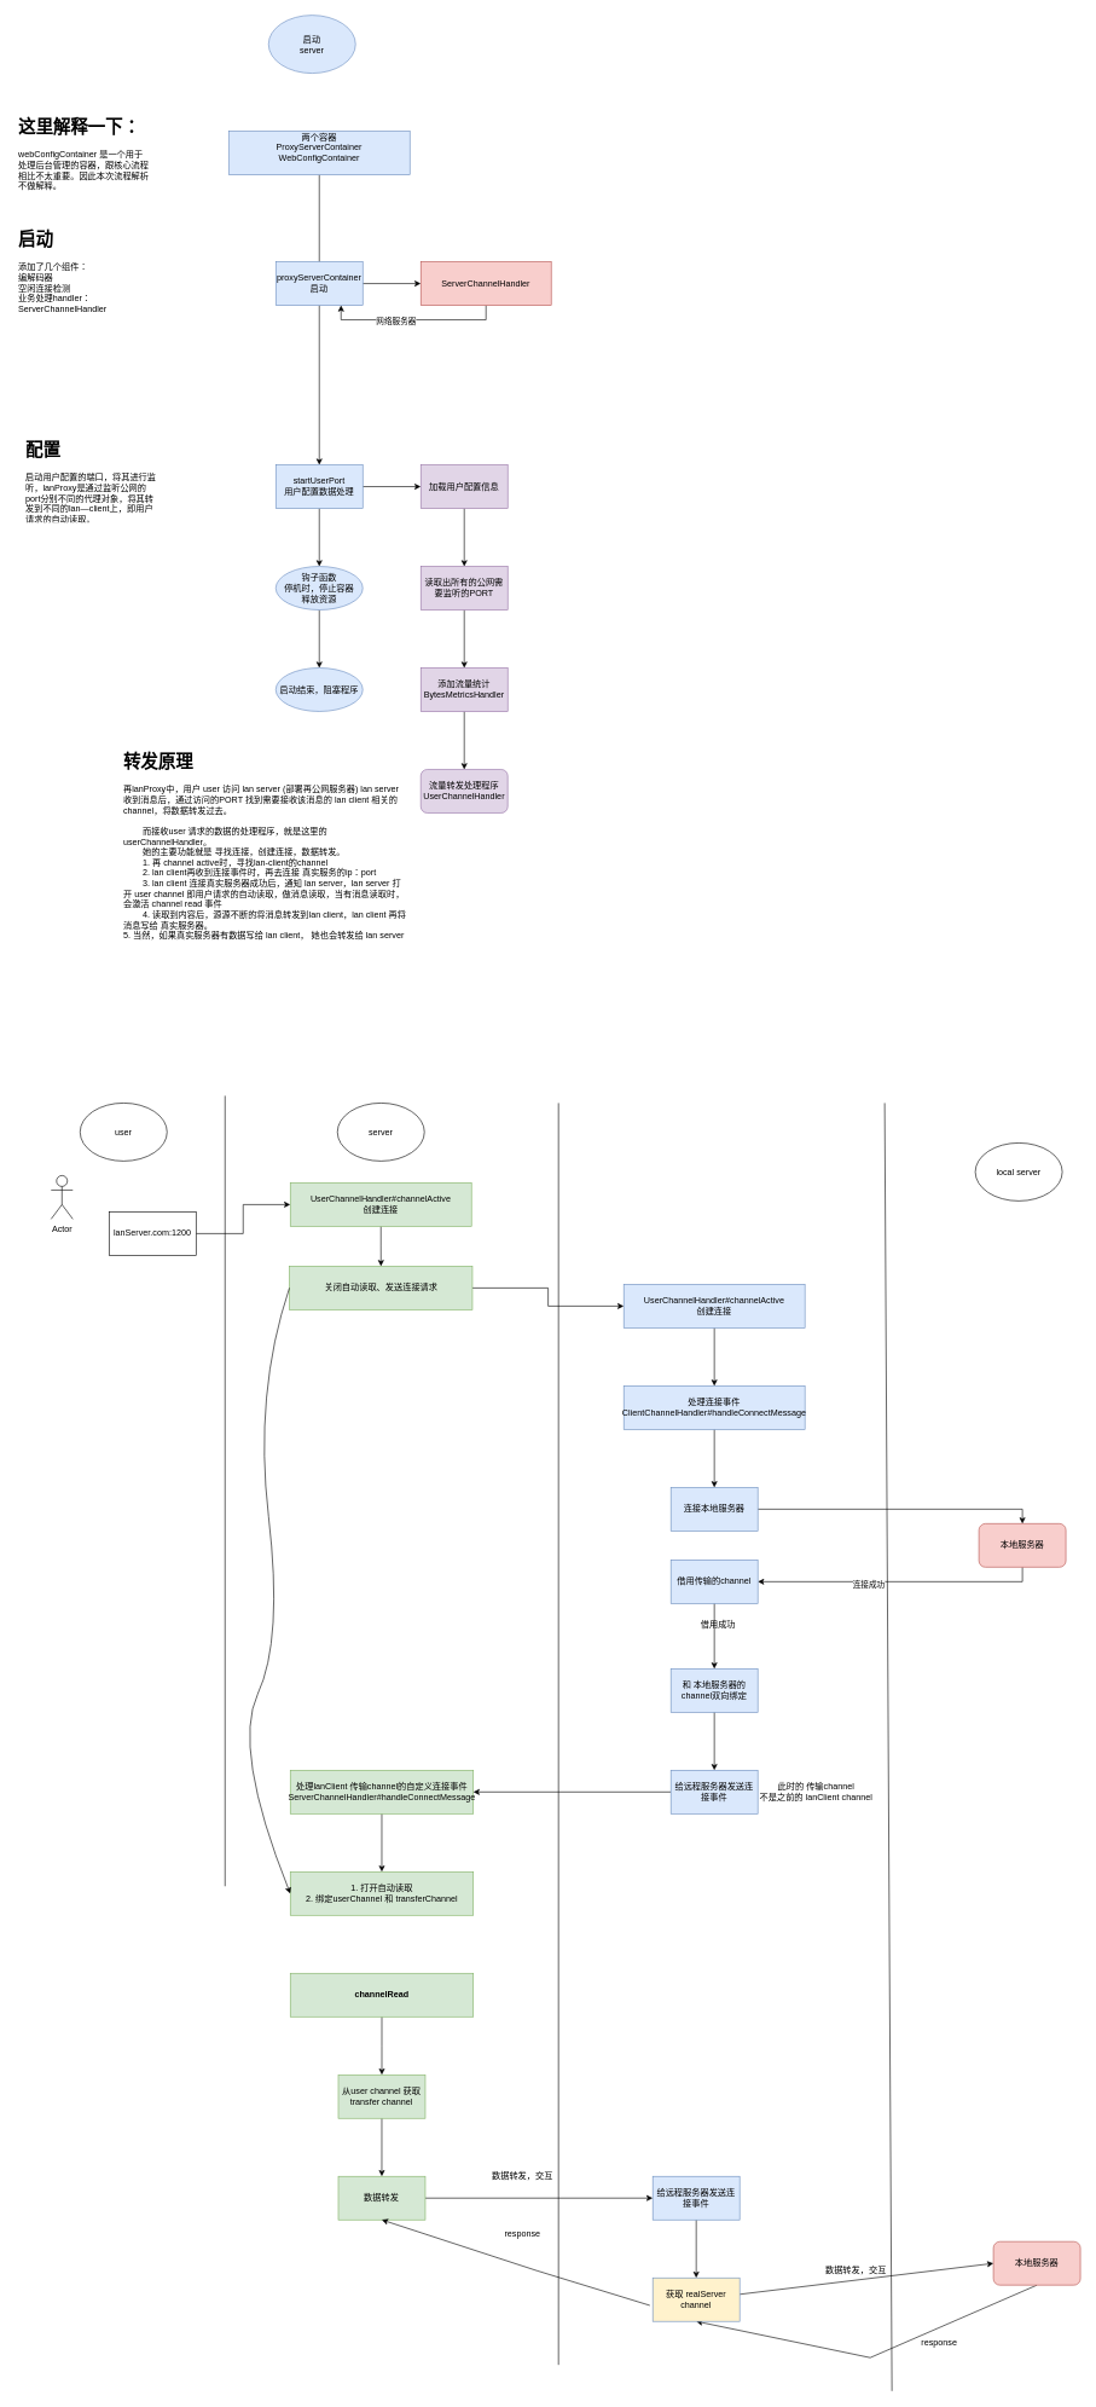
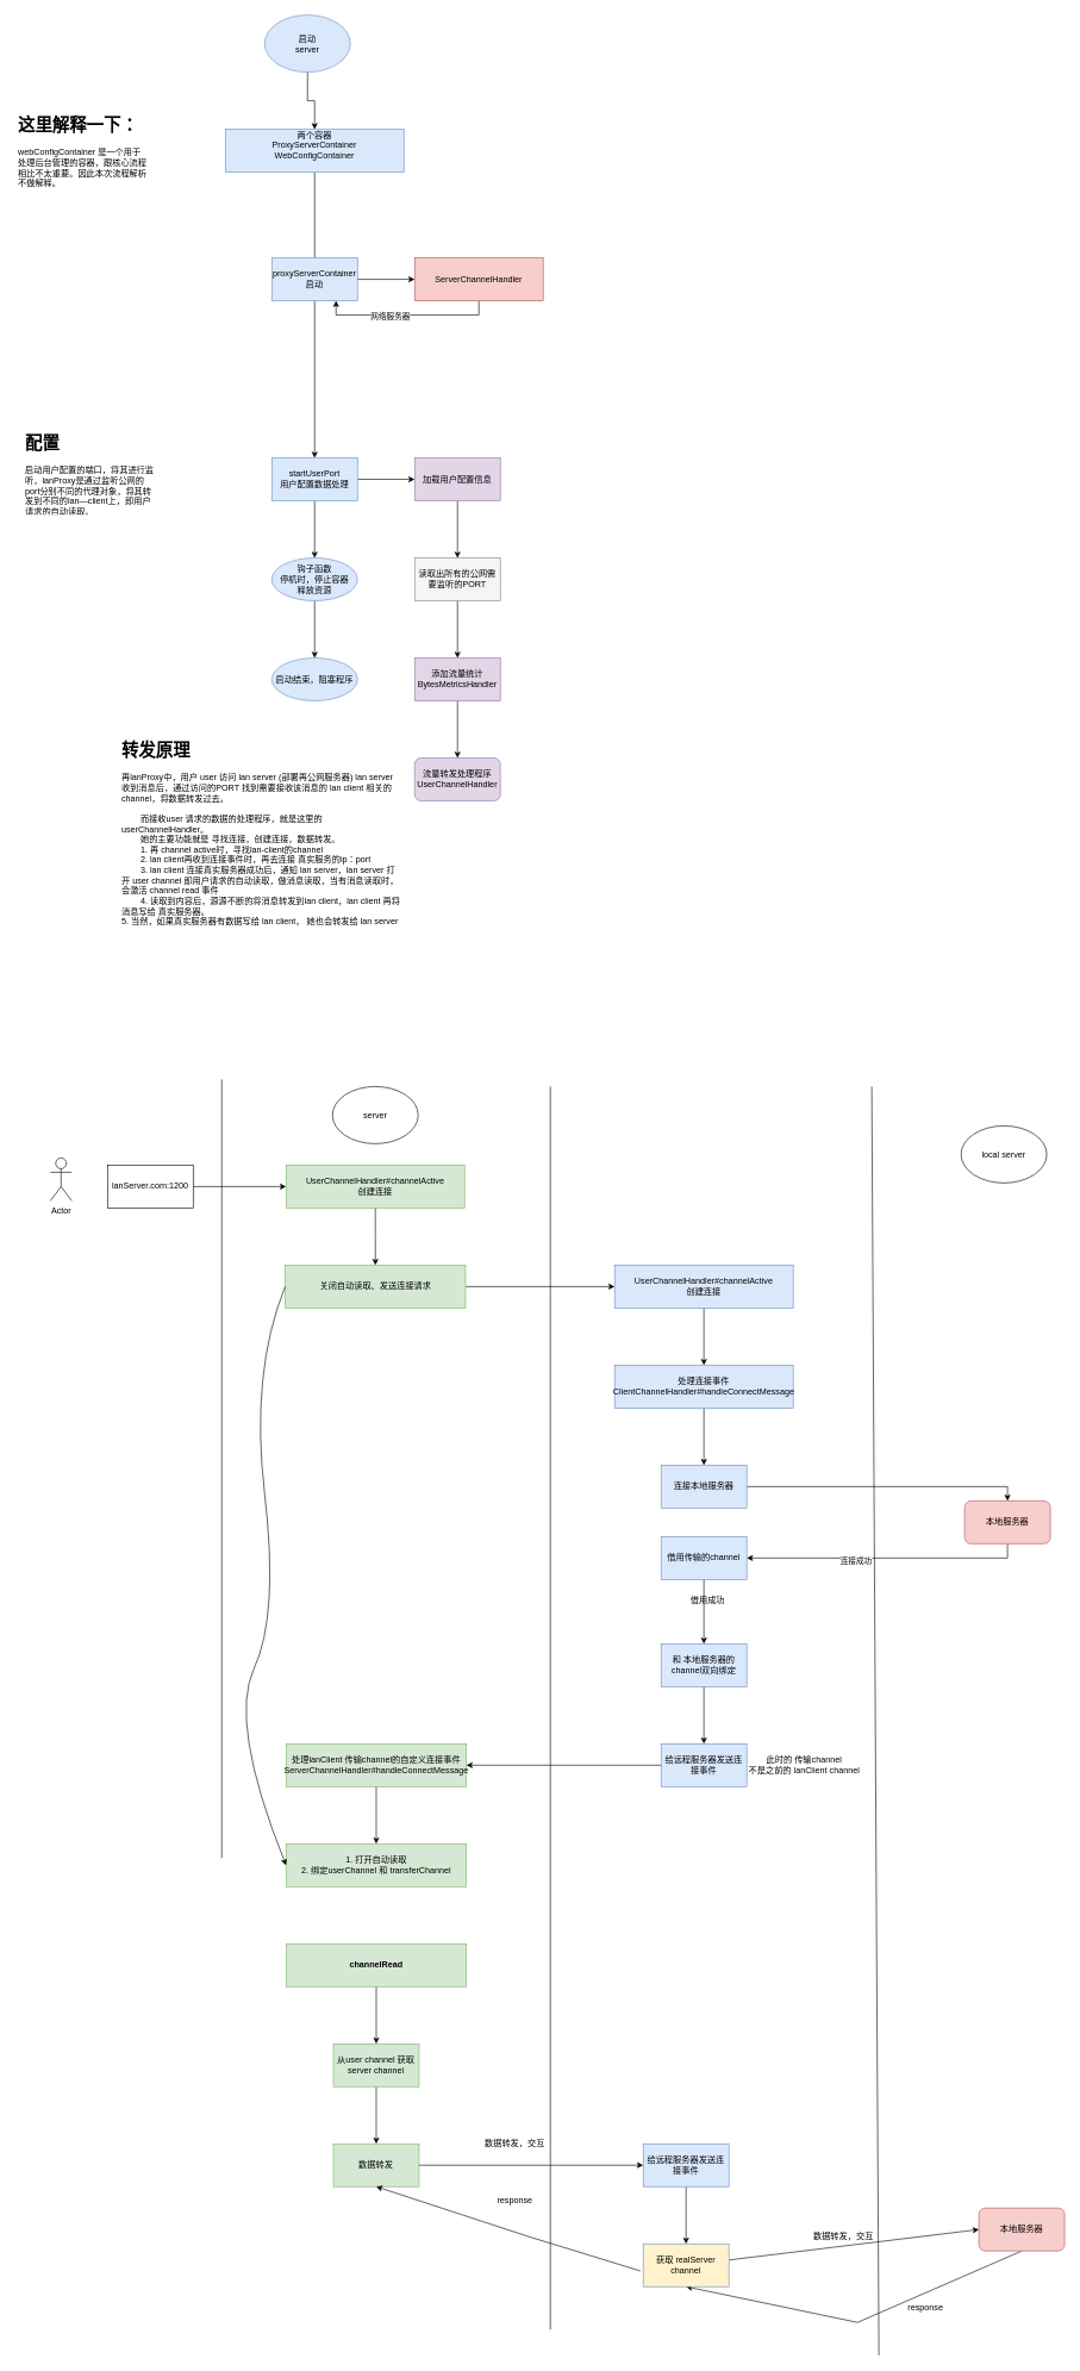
+ <mxCell id="2" value="" style="edgeStyle=orthogonalEdgeStyle;rounded=0;orthogonalLoop=1;jettySize=auto;html=1;" edge="1" parent="1" source="3" target="5"><mxGeometry relative="1" as="geometry" /></mxCell>
- <mxCell id="10" value="&lt;h1&gt;启动&lt;/h1&gt;&lt;div&gt;添加了几个组件：&lt;/div&gt;&lt;div&gt;编解码器&lt;/div&gt;&lt;div&gt;空闲连接检测&lt;/div&gt;&lt;div&gt;业务处理handler：&lt;span&gt;ServerChannelHandler&lt;/span&gt;&lt;/div&gt;&lt;div&gt;&lt;span&gt;&lt;br&gt;&lt;/span&gt;&lt;/div&gt;" style="text;html=1;strokeColor=none;fillColor=none;spacing=5;spacingTop=-20;whiteSpace=wrap;overflow=hidden;rounded=0;" vertex="1" parent="1"><mxGeometry y="310" width="190" height="120" as="geometry" x="20" /></mxCell>
- <mxCell id="21" value="读取出所有的公网需要监听的PORT" style="whiteSpace=wrap;html=1;strokeColor=#9673a6;fillColor=#e1d5e7;" vertex="1" parent="1"><mxGeometry x="580" y="780" width="120" height="60" as="geometry" /></mxCell>
+ <mxCell id="21" value="读取出所有的公网需要监听的PORT" style="whiteSpace=wrap;html=1;strokeColor=#9673a6;fillColor=#f5f5f5;" vertex="1" parent="1"><mxGeometry x="580" y="780" width="120" height="60" as="geometry" /></mxCell>
- <mxCell id="41" value="user" style="ellipse;whiteSpace=wrap;html=1;" vertex="1" parent="1"><mxGeometry x="110" y="1520" width="120" height="80" as="geometry" /></mxCell>
- <mxCell id="30" value="lanServer.com:1200" style="rounded=0;whiteSpace=wrap;html=1;" vertex="1" parent="1"><mxGeometry x="150" y="1670" width="120" height="60" as="geometry" /></mxCell>
+ <mxCell id="30" value="lanServer.com:1200" style="rounded=0;whiteSpace=wrap;html=1;" vertex="1" parent="1"><mxGeometry x="150" y="1630" width="120" height="60" as="geometry" /></mxCell>
- <mxCell id="43" value="关闭自动读取、发送连接请求" style="whiteSpace=wrap;html=1;rounded=0;strokeColor=#82b366;fillColor=#d5e8d4;" vertex="1" parent="1"><mxGeometry x="398.75" y="1745" width="252.5" height="60" as="geometry" /></mxCell>
+ <mxCell id="43" value="关闭自动读取、发送连接请求" style="whiteSpace=wrap;html=1;rounded=0;strokeColor=#82b366;fillColor=#d5e8d4;" vertex="1" parent="1"><mxGeometry x="398.75" y="1770" width="252.5" height="60" as="geometry" /></mxCell>
- <mxCell id="66" value="从user channel 获取 transfer channel" style="whiteSpace=wrap;html=1;rounded=0;strokeColor=#82b366;fillColor=#d5e8d4;" vertex="1" parent="1"><mxGeometry x="466.25" y="2860" width="120" height="60" as="geometry" /></mxCell>
+ <mxCell id="66" value="从user channel 获取 server channel" style="whiteSpace=wrap;html=1;rounded=0;strokeColor=#82b366;fillColor=#d5e8d4;" vertex="1" parent="1"><mxGeometry x="466.25" y="2860" width="120" height="60" as="geometry" /></mxCell>
